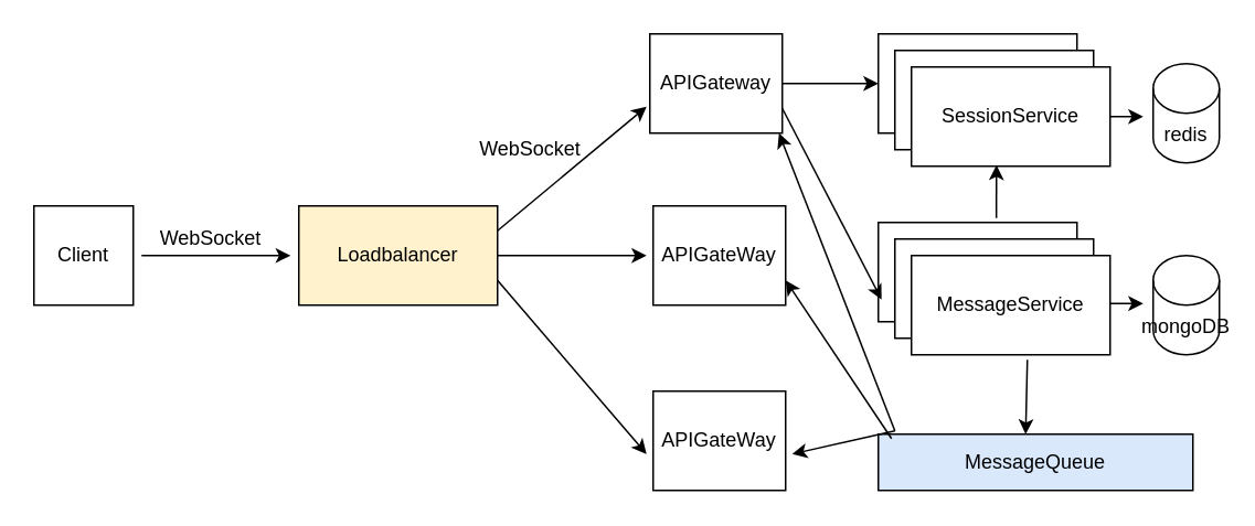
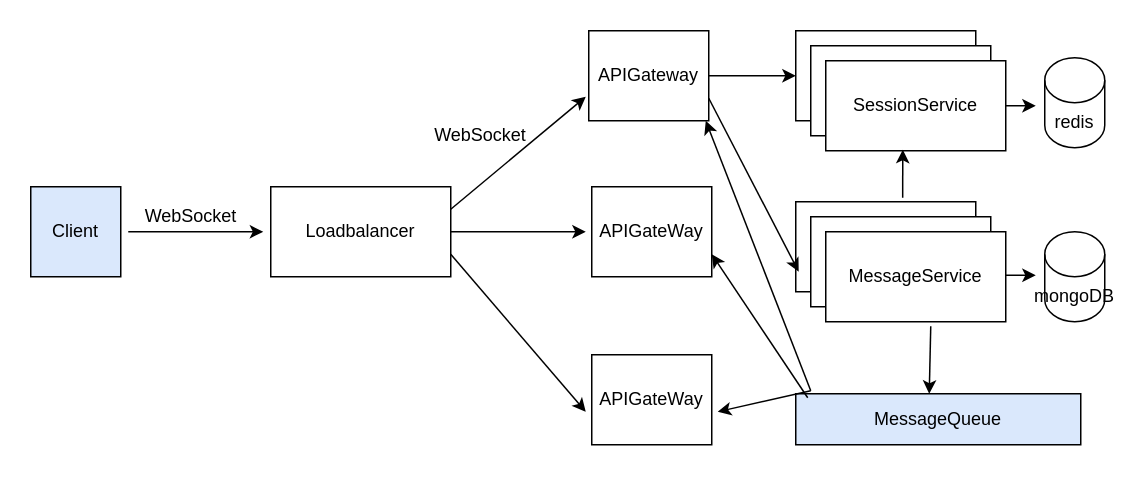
- <mxCell id="2" value="Client" style="rounded=0;whiteSpace=wrap;html=1;" vertex="1" parent="1"><mxGeometry x="20" y="124" width="60" height="60" as="geometry" /></mxCell>
+ <mxCell id="2" value="Client" style="rounded=0;whiteSpace=wrap;html=1;fillColor=#dae8fc;" vertex="1" parent="1"><mxGeometry x="20" y="124" width="60" height="60" as="geometry" /></mxCell>
- <mxCell id="3" value="Loadbalancer" style="rounded=0;whiteSpace=wrap;html=1;fillColor=#fff2cc;" vertex="1" parent="1"><mxGeometry x="180" y="124" width="120" height="60" as="geometry" /></mxCell>
+ <mxCell id="3" value="Loadbalancer" style="rounded=0;whiteSpace=wrap;html=1;" vertex="1" parent="1"><mxGeometry x="180" y="124" width="120" height="60" as="geometry" /></mxCell>
